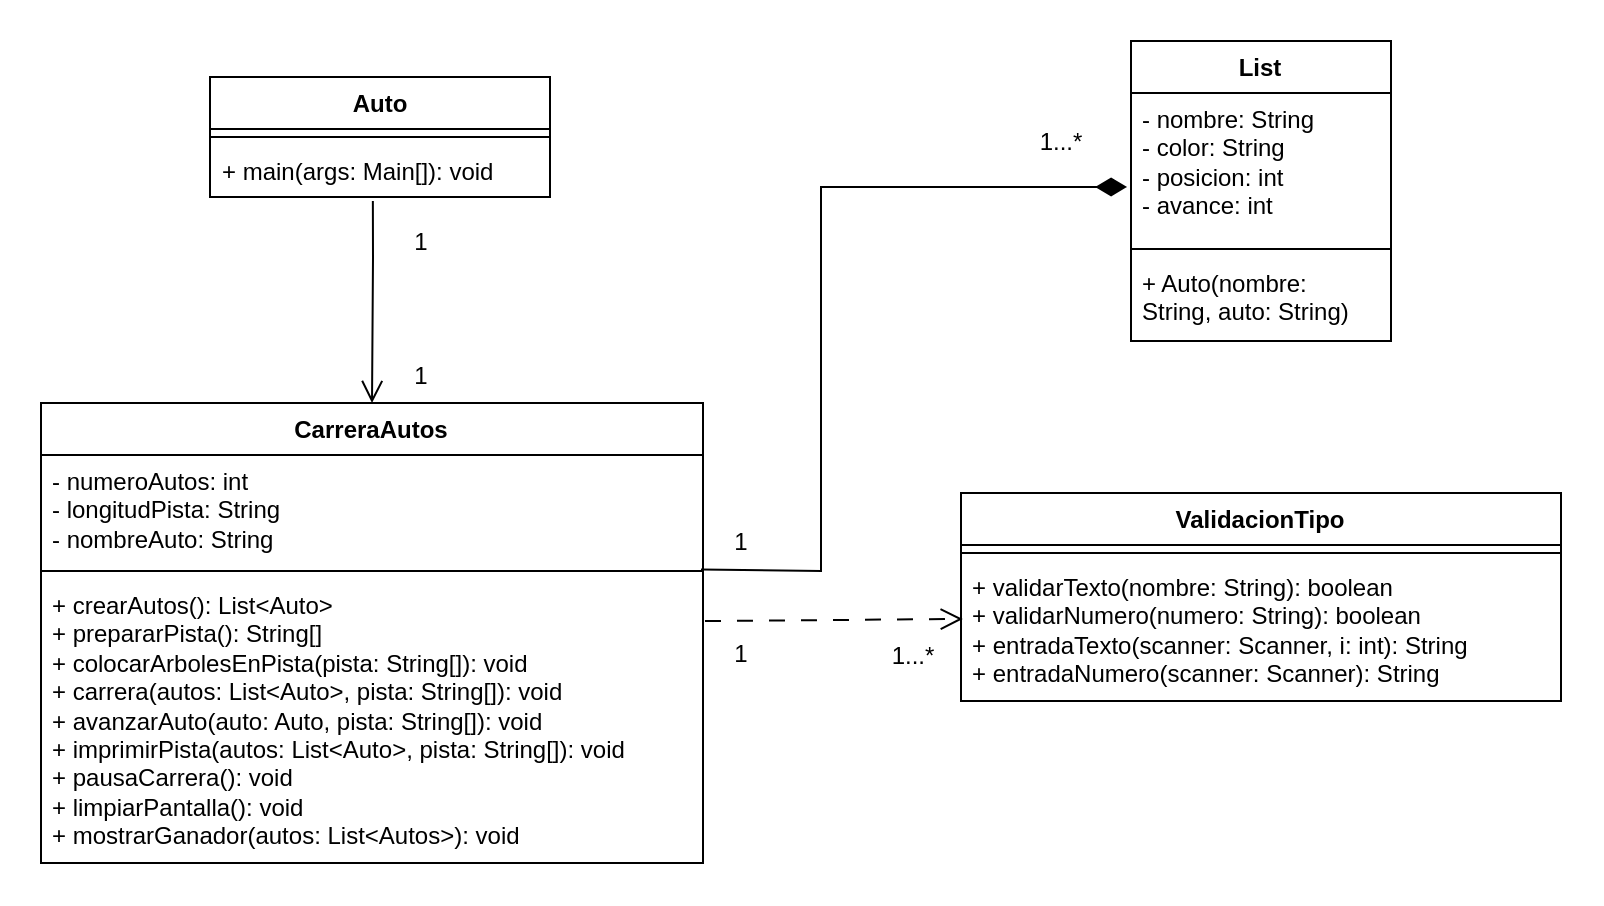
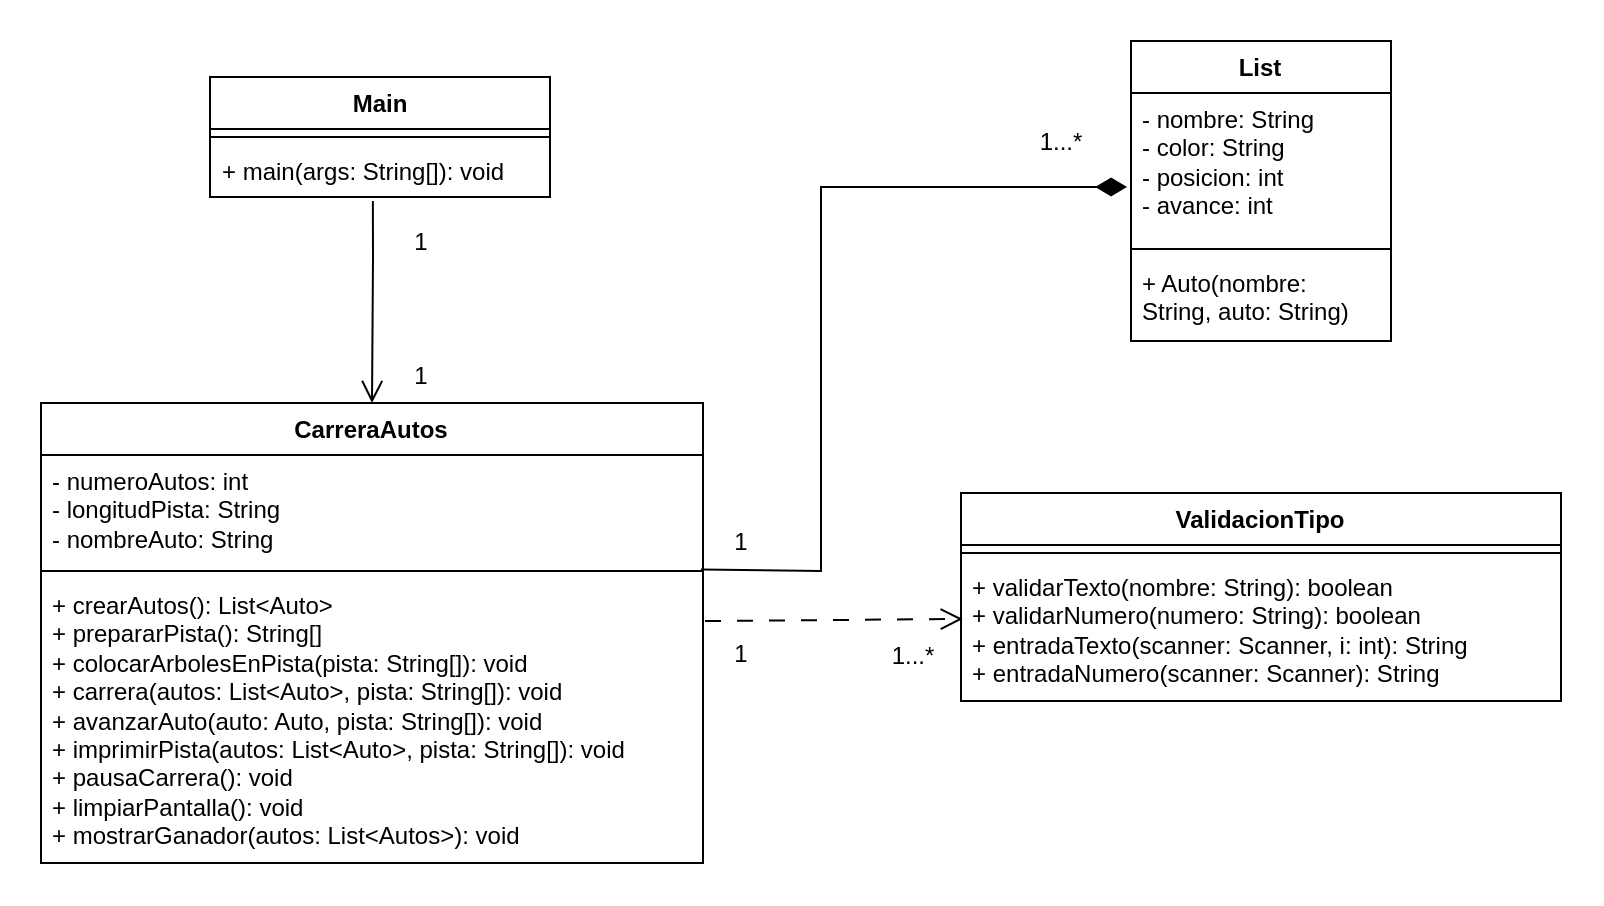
- <mxCell id="2" value="Auto" style="swimlane;fontStyle=1;align=center;verticalAlign=top;childLayout=stackLayout;horizontal=1;startSize=26;horizontalStack=0;resizeParent=1;resizeParentMax=0;resizeLast=0;collapsible=1;marginBottom=0;whiteSpace=wrap;html=1;" vertex="1" parent="1"><mxGeometry x="104.5" y="38" width="170" height="60" as="geometry" /></mxCell>
+ <mxCell id="2" value="Main" style="swimlane;fontStyle=1;align=center;verticalAlign=top;childLayout=stackLayout;horizontal=1;startSize=26;horizontalStack=0;resizeParent=1;resizeParentMax=0;resizeLast=0;collapsible=1;marginBottom=0;whiteSpace=wrap;html=1;" vertex="1" parent="1"><mxGeometry x="104.5" y="38" width="170" height="60" as="geometry" /></mxCell>
- <mxCell id="4" value="+ main(args: Main[]): void&amp;nbsp;" style="text;strokeColor=none;fillColor=none;align=left;verticalAlign=top;spacingLeft=4;spacingRight=4;overflow=hidden;rotatable=0;points=[[0,0.5],[1,0.5]];portConstraint=eastwest;whiteSpace=wrap;html=1;" vertex="1" parent="2"><mxGeometry y="34" width="170" height="26" as="geometry" /></mxCell>
+ <mxCell id="4" value="+ main(args: String[]): void&amp;nbsp;" style="text;strokeColor=none;fillColor=none;align=left;verticalAlign=top;spacingLeft=4;spacingRight=4;overflow=hidden;rotatable=0;points=[[0,0.5],[1,0.5]];portConstraint=eastwest;whiteSpace=wrap;html=1;" vertex="1" parent="2"><mxGeometry y="34" width="170" height="26" as="geometry" /></mxCell>
